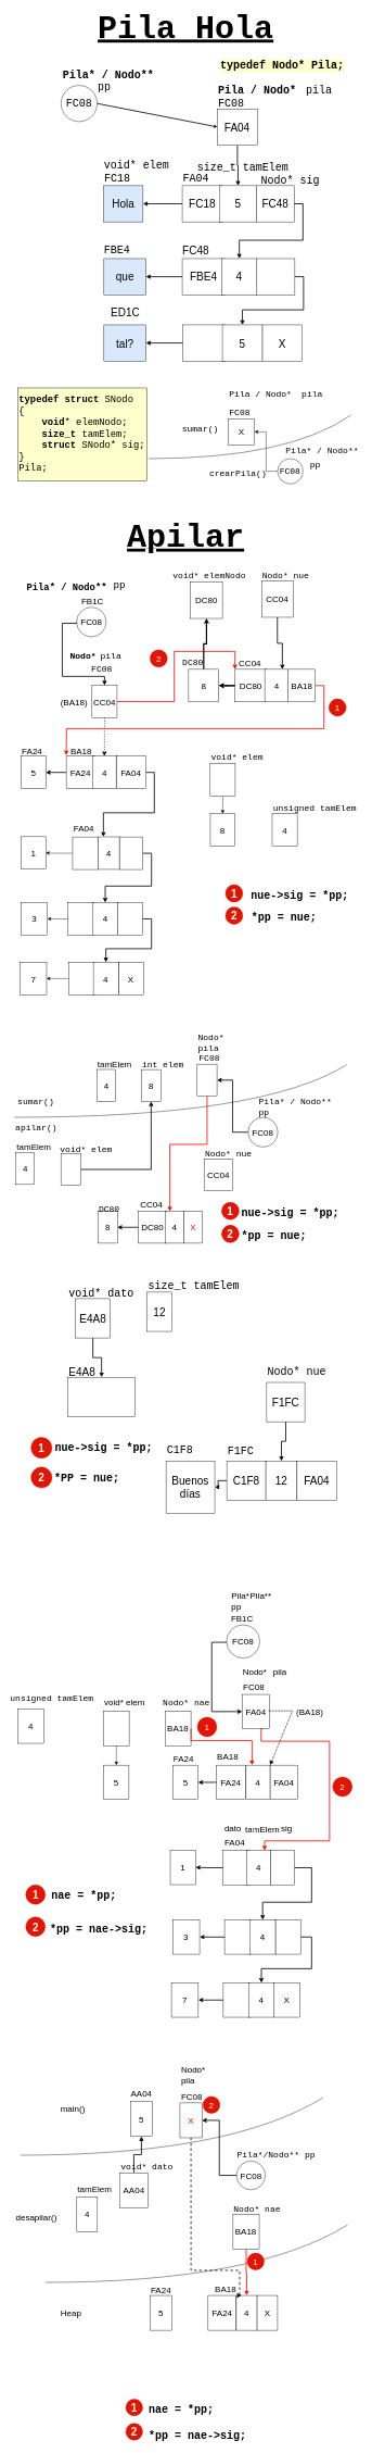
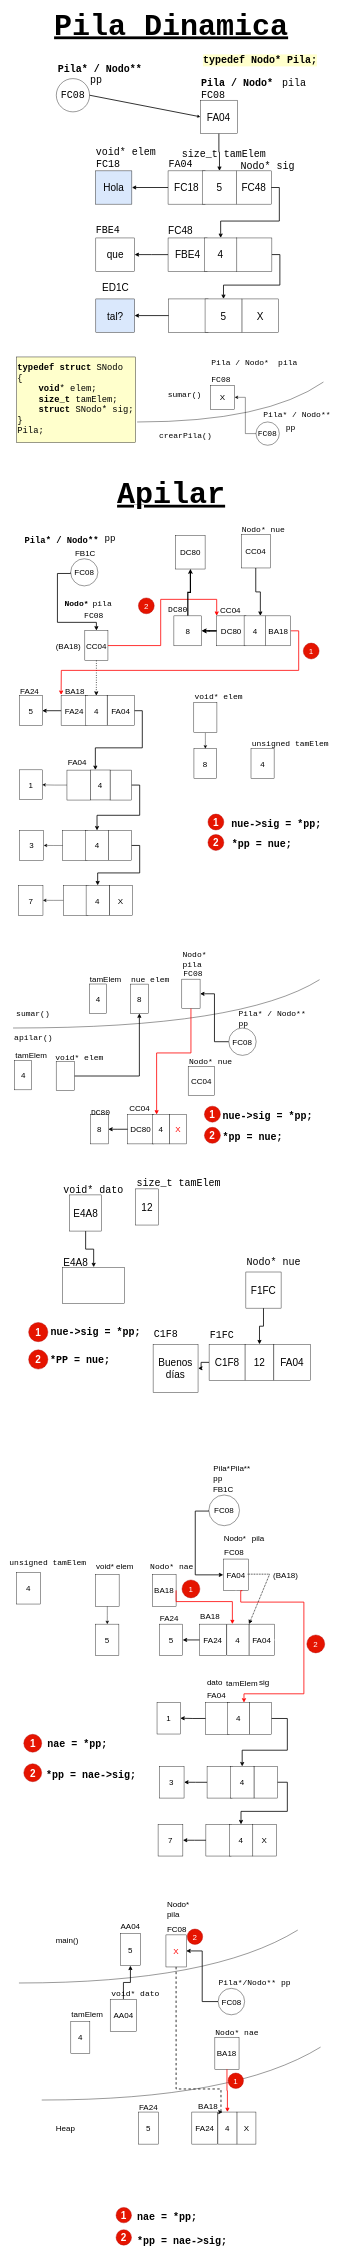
- <mxCell id="3" value="Pila Hola" style="text;html=1;resizable=0;points=[];autosize=1;align=center;verticalAlign=top;spacingTop=-4;fontFamily=Courier New;fontSize=75;fontStyle=5" parent="1" vertex="1"><mxGeometry x="129" y="20" width="595" height="90" as="geometry" /></mxCell>
+ <mxCell id="3" value="Pila Dinamica" style="text;html=1;resizable=0;points=[];autosize=1;align=center;verticalAlign=top;spacingTop=-4;fontFamily=Courier New;fontSize=75;fontStyle=5" parent="1" vertex="1"><mxGeometry x="129" y="20" width="595" height="90" as="geometry" /></mxCell>
- <mxCell id="31" value="que" style="rounded=0;whiteSpace=wrap;html=1;fontSize=25;fillColor=#dae8fc;" parent="16" vertex="1"><mxGeometry x="98.801" y="457.455" width="96.792" height="83.168" as="geometry" /></mxCell>
+ <mxCell id="31" value="que" style="rounded=0;whiteSpace=wrap;html=1;fontSize=25;" parent="16" vertex="1"><mxGeometry x="98.801" y="457.455" width="96.792" height="83.168" as="geometry" /></mxCell>
- <mxCell id="272" value="&lt;font style=&quot;font-size: 22px;&quot;&gt;&lt;b&gt;typedef struct&lt;/b&gt; SNodo&lt;br&gt;{&lt;br&gt;&amp;nbsp; &amp;nbsp; &lt;b&gt;void&lt;/b&gt;* elemNodo;&lt;br&gt;&amp;nbsp; &amp;nbsp; &lt;b&gt;size_t&lt;/b&gt; tamElem;&lt;br&gt;&amp;nbsp; &amp;nbsp; &lt;b&gt;struct&lt;/b&gt; SNodo* sig;&lt;br&gt;}&lt;br&gt;Pila;&lt;/font&gt;" style="text;html=1;strokeColor=default;fillColor=#FFFFCC;align=left;verticalAlign=middle;whiteSpace=wrap;rounded=0;fontFamily=Courier New;fontSize=20;" vertex="1" parent="1"><mxGeometry x="41" y="892" width="297" height="214" as="geometry" /></mxCell>
+ <mxCell id="272" value="&lt;font style=&quot;font-size: 22px;&quot;&gt;&lt;b&gt;typedef struct&lt;/b&gt; SNodo&lt;br&gt;{&lt;br&gt;&amp;nbsp; &amp;nbsp; &lt;b&gt;void&lt;/b&gt;* elem;&lt;br&gt;&amp;nbsp; &amp;nbsp; &lt;b&gt;size_t&lt;/b&gt; tamElem;&lt;br&gt;&amp;nbsp; &amp;nbsp; &lt;b&gt;struct&lt;/b&gt; SNodo* sig;&lt;br&gt;}&lt;br&gt;Pila;&lt;/font&gt;" style="text;html=1;strokeColor=default;fillColor=#FFFFCC;align=left;verticalAlign=middle;whiteSpace=wrap;rounded=0;fontFamily=Courier New;fontSize=20;" vertex="1" parent="1"><mxGeometry x="41" y="892" width="297" height="214" as="geometry" /></mxCell>
- <mxCell id="12" value="&lt;font face=&quot;Courier New&quot; style=&quot;font-size: 20px;&quot;&gt;crearPila()&lt;/font&gt;" style="text;html=1;resizable=0;points=[];autosize=1;align=left;verticalAlign=top;spacingTop=-4;fontSize=20;" parent="4" vertex="1"><mxGeometry x="107.145" y="180.169" width="142" height="25" as="geometry" /></mxCell>
+ <mxCell id="12" value="&lt;font face=&quot;Courier New&quot; style=&quot;font-size: 20px;&quot;&gt;crearPila()&lt;/font&gt;" style="text;html=1;resizable=0;points=[];autosize=1;align=left;verticalAlign=top;spacingTop=-4;fontSize=20;" parent="4" vertex="1"><mxGeometry x="22.145" y="180.169" width="142" height="25" as="geometry" /></mxCell>
- <mxCell id="112" value="void* elemNodo" style="text;html=1;resizable=0;points=[];autosize=1;align=left;verticalAlign=top;spacingTop=-4;fontFamily=Courier New;fontSize=20;container=0;" parent="1" vertex="1"><mxGeometry x="395.967" y="1311" width="178" height="24" as="geometry" /></mxCell>
- <mxCell id="153" value="int elem" style="text;html=1;resizable=0;points=[];autosize=1;align=left;verticalAlign=top;spacingTop=-4;fontFamily=Courier New;fontSize=20;" parent="118" vertex="1"><mxGeometry x="291.948" y="62.284" width="106" height="24" as="geometry" /></mxCell>
+ <mxCell id="153" value="nue elem" style="text;html=1;resizable=0;points=[];autosize=1;align=left;verticalAlign=top;spacingTop=-4;fontFamily=Courier New;fontSize=20;" parent="118" vertex="1"><mxGeometry x="291.948" y="62.284" width="106" height="24" as="geometry" /></mxCell>
- <mxCell id="243" value="desapilar()" style="text;html=1;resizable=0;points=[];autosize=1;align=left;verticalAlign=top;spacingTop=-4;fontSize=20;" parent="236" vertex="1"><mxGeometry y="342.026" width="104" height="24" as="geometry" /></mxCell>
